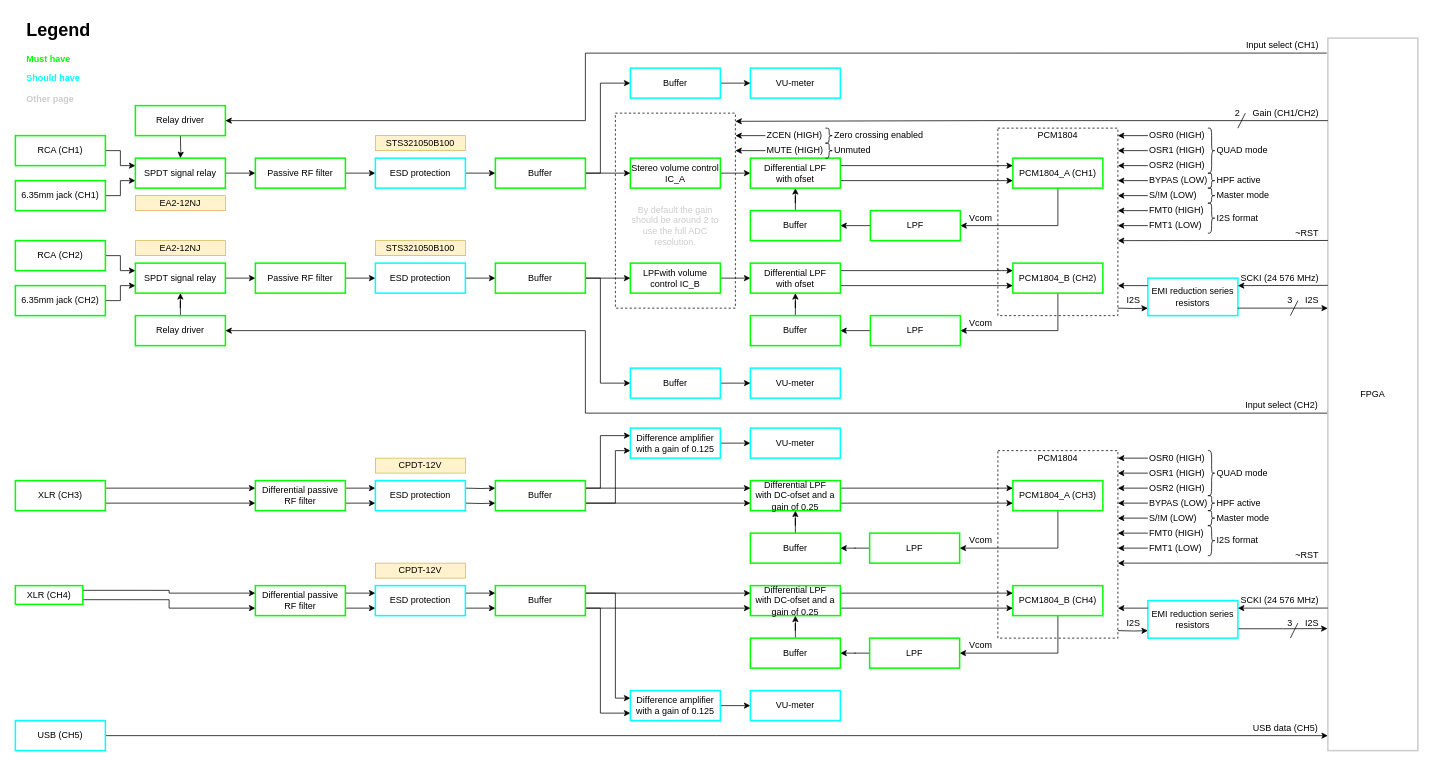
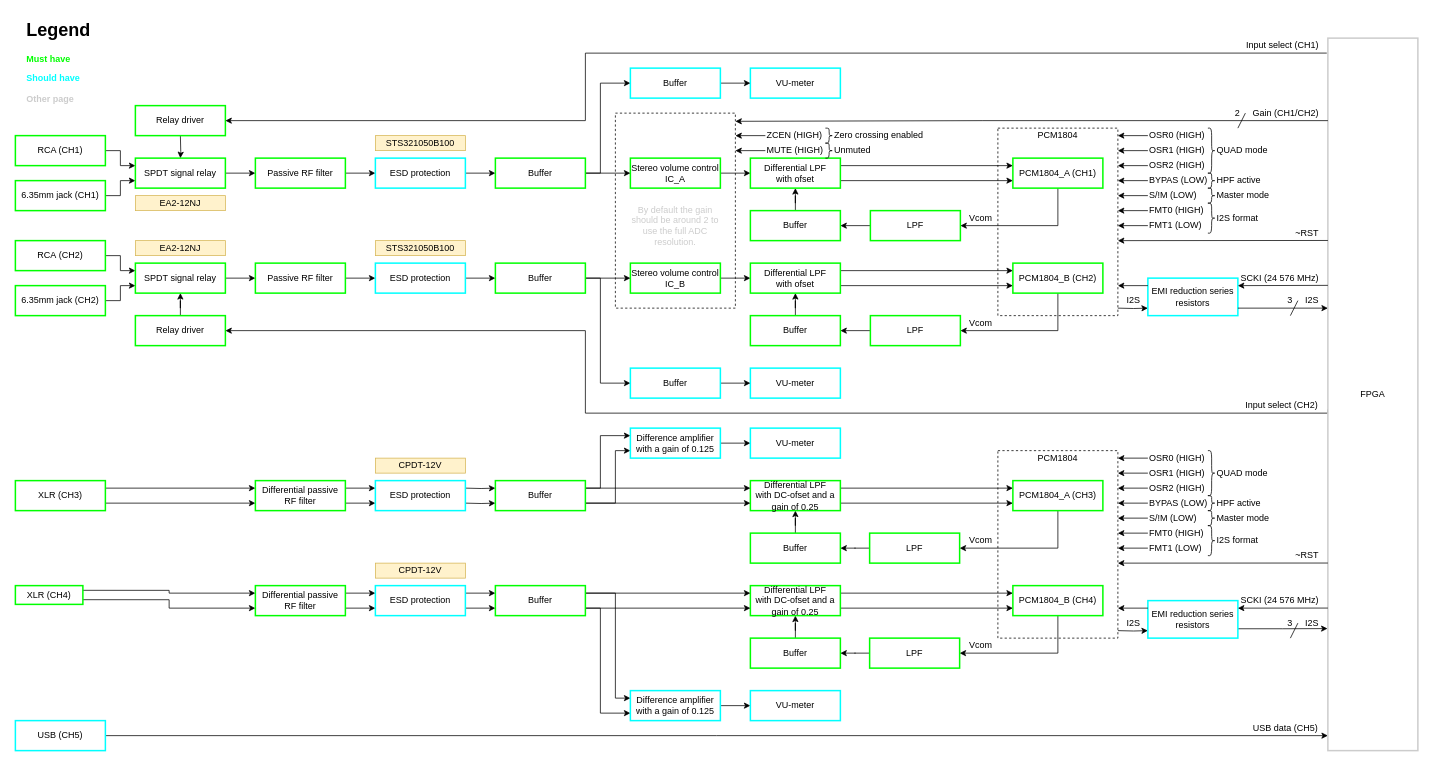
- <mxCell id="42" value="LPFwith volume control IC_B" style="rounded=0;whiteSpace=wrap;html=1;strokeColor=#00FF00;strokeWidth=2;" parent="1" vertex="1"><mxGeometry x="840" y="350" width="120" height="40" as="geometry" /></mxCell>
+ <mxCell id="42" value="Stereo volume control IC_B" style="rounded=0;whiteSpace=wrap;html=1;strokeColor=#00FF00;strokeWidth=2;" parent="1" vertex="1"><mxGeometry x="840" y="350" width="120" height="40" as="geometry" /></mxCell>
